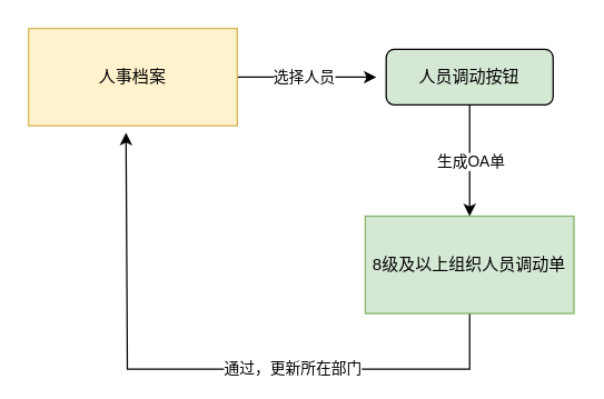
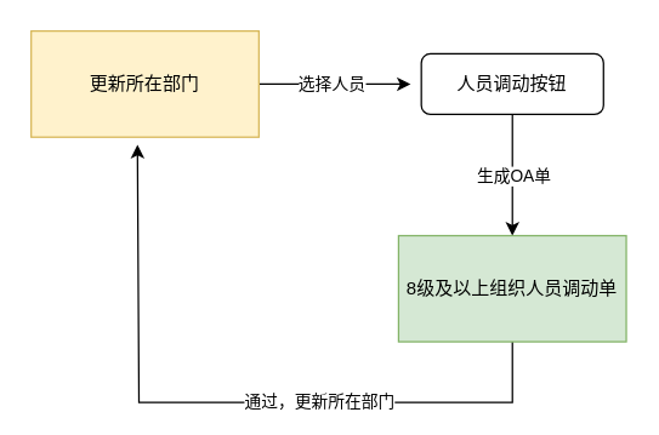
- <mxCell id="4" value="人事档案" style="rounded=0;whiteSpace=wrap;html=1;fillColor=#fff2cc;strokeColor=#d6b656;" vertex="1" parent="1"><mxGeometry x="20" y="20" width="150" height="70" as="geometry" /></mxCell>
+ <mxCell id="4" value="更新所在部门" style="rounded=0;whiteSpace=wrap;html=1;fillColor=#fff2cc;strokeColor=#d6b656;" vertex="1" parent="1"><mxGeometry x="20" y="20" width="150" height="70" as="geometry" /></mxCell>
- <mxCell id="7" value="人员调动按钮" style="rounded=1;whiteSpace=wrap;html=1;fontSize=12;glass=0;strokeWidth=1;shadow=0;fillColor=#d5e8d4;" vertex="1" parent="1"><mxGeometry x="277" y="35" width="120" height="40" as="geometry" /></mxCell>
+ <mxCell id="7" value="人员调动按钮" style="rounded=1;whiteSpace=wrap;html=1;fontSize=12;glass=0;strokeWidth=1;shadow=0;" vertex="1" parent="1"><mxGeometry x="277" y="35" width="120" height="40" as="geometry" /></mxCell>
